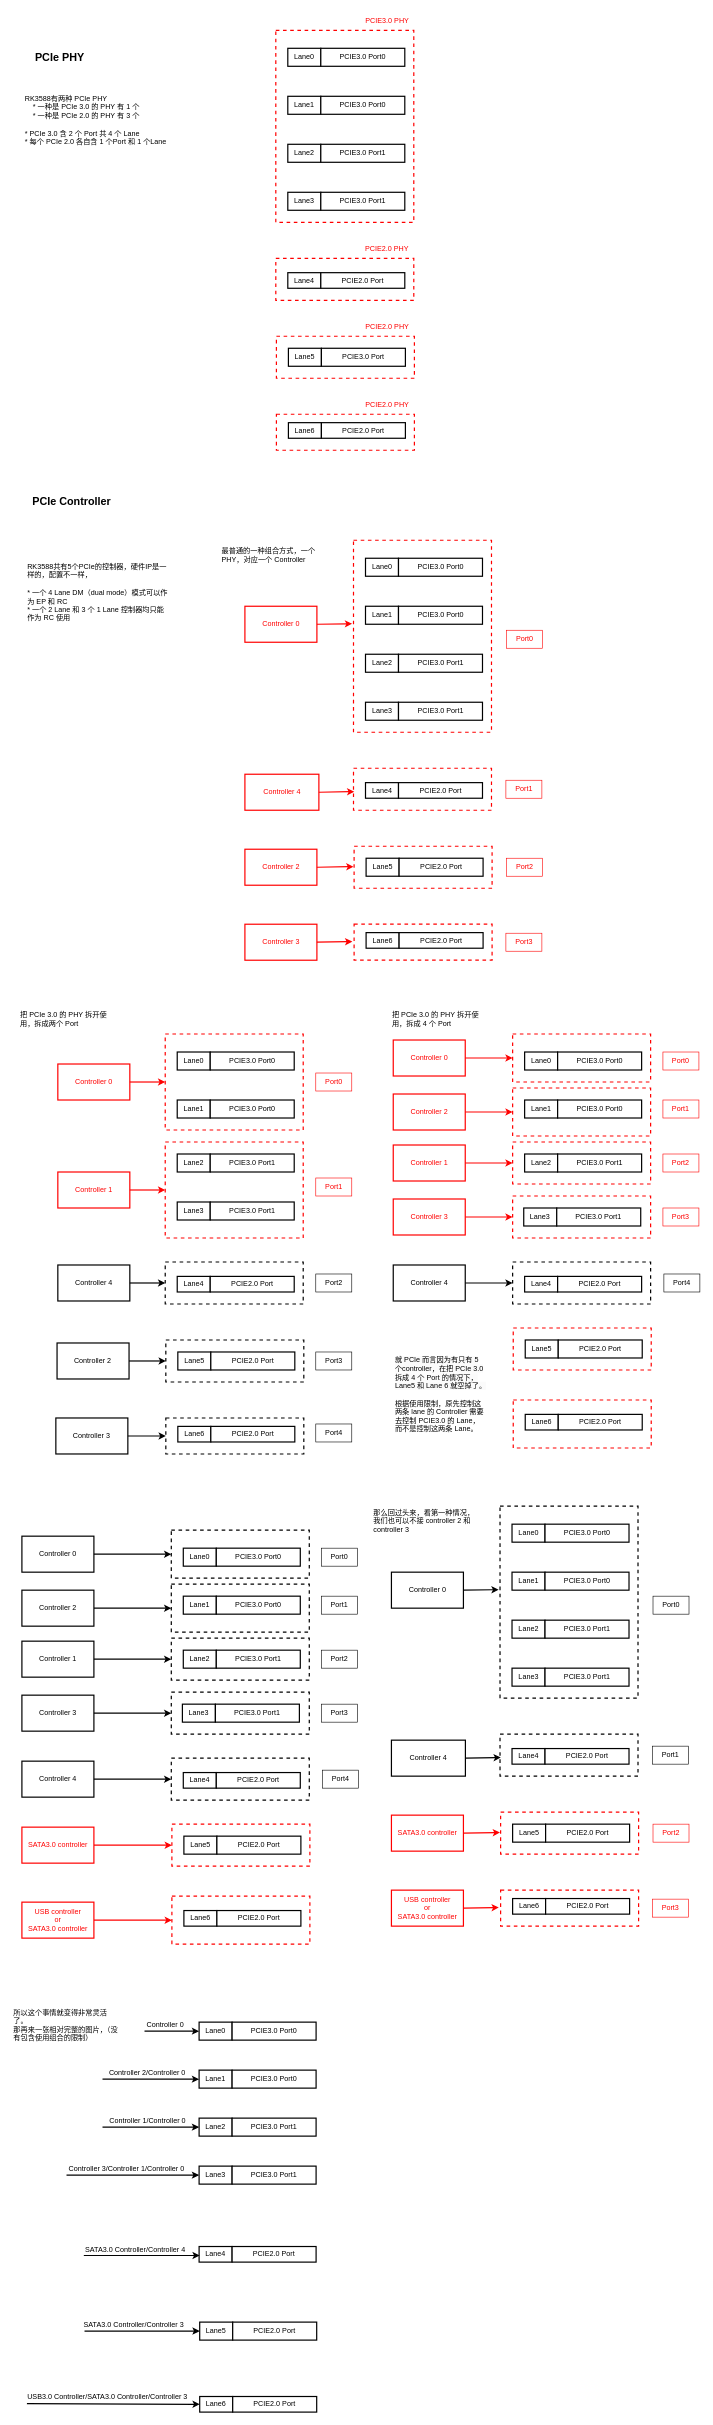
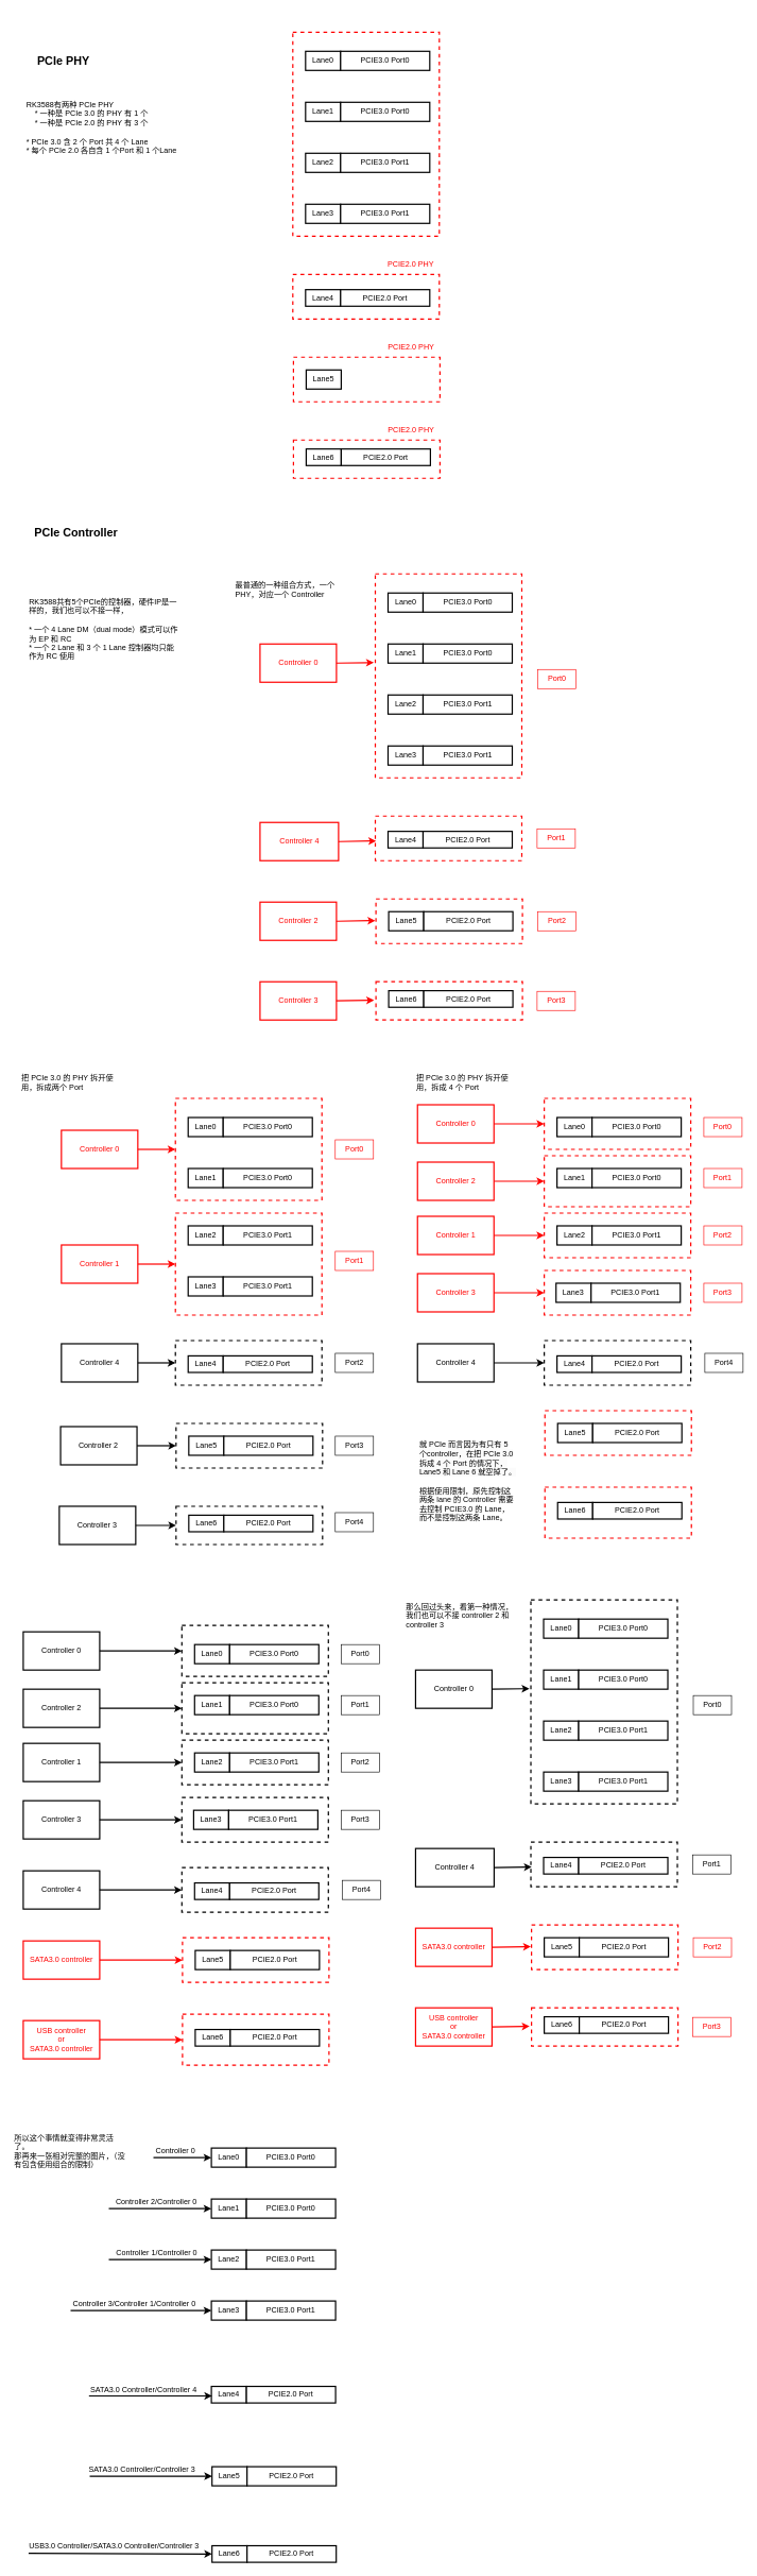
- <mxCell id="53" value="PCIE3.0 PHY" style="text;html=1;strokeColor=none;fillColor=none;align=center;verticalAlign=middle;whiteSpace=wrap;rounded=0;fontColor=#ff0000;" vertex="1" parent="1"><mxGeometry x="600" y="20" width="90" height="30" as="geometry" /></mxCell>
- <mxCell id="48" value="PCIE3.0 Port" style="rounded=0;whiteSpace=wrap;html=1;strokeWidth=2;" vertex="1" parent="1"><mxGeometry x="535" y="580" width="140" height="30" as="geometry" /></mxCell>
- <mxCell id="61" value="RK3588共有5个PCIe的控制器，硬件IP是⼀样的，配置不⼀样，&#10;&#10;* ⼀个 4 Lane DM（dual mode）模式可以作为 EP 和 RC&#10;* ⼀个 2 Lane 和 3 个 1 Lane 控制器均只能作为 RC 使⽤" style="text;whiteSpace=wrap;" vertex="1" parent="1"><mxGeometry x="43.35" y="930" width="240" height="110" as="geometry" /></mxCell>
+ <mxCell id="61" value="RK3588共有5个PCIe的控制器，硬件IP是⼀样的，我们也可以不接⼀样，&#10;&#10;* ⼀个 4 Lane DM（dual mode）模式可以作为 EP 和 RC&#10;* ⼀个 2 Lane 和 3 个 1 Lane 控制器均只能作为 RC 使⽤" style="text;whiteSpace=wrap;" vertex="1" parent="1"><mxGeometry x="43.35" y="930" width="240" height="110" as="geometry" /></mxCell>
- <mxCell id="179" value="那么回过头来，看第一种情况，我们也可以不接 controller 2 和 controller 3" style="text;html=1;strokeColor=none;fillColor=none;align=left;verticalAlign=middle;whiteSpace=wrap;rounded=0;" vertex="1" parent="1"><mxGeometry x="620.24" y="2510" width="173.76" height="50" as="geometry" /></mxCell>
+ <mxCell id="179" value="那么回过头来，看第一种情况，我们也可以不接 controller 2 和 controller 3" style="text;html=1;strokeColor=none;fillColor=none;align=left;verticalAlign=middle;whiteSpace=wrap;rounded=0;" vertex="1" parent="1"><mxGeometry x="635.24" y="2510" width="173.76" height="50" as="geometry" /></mxCell>
